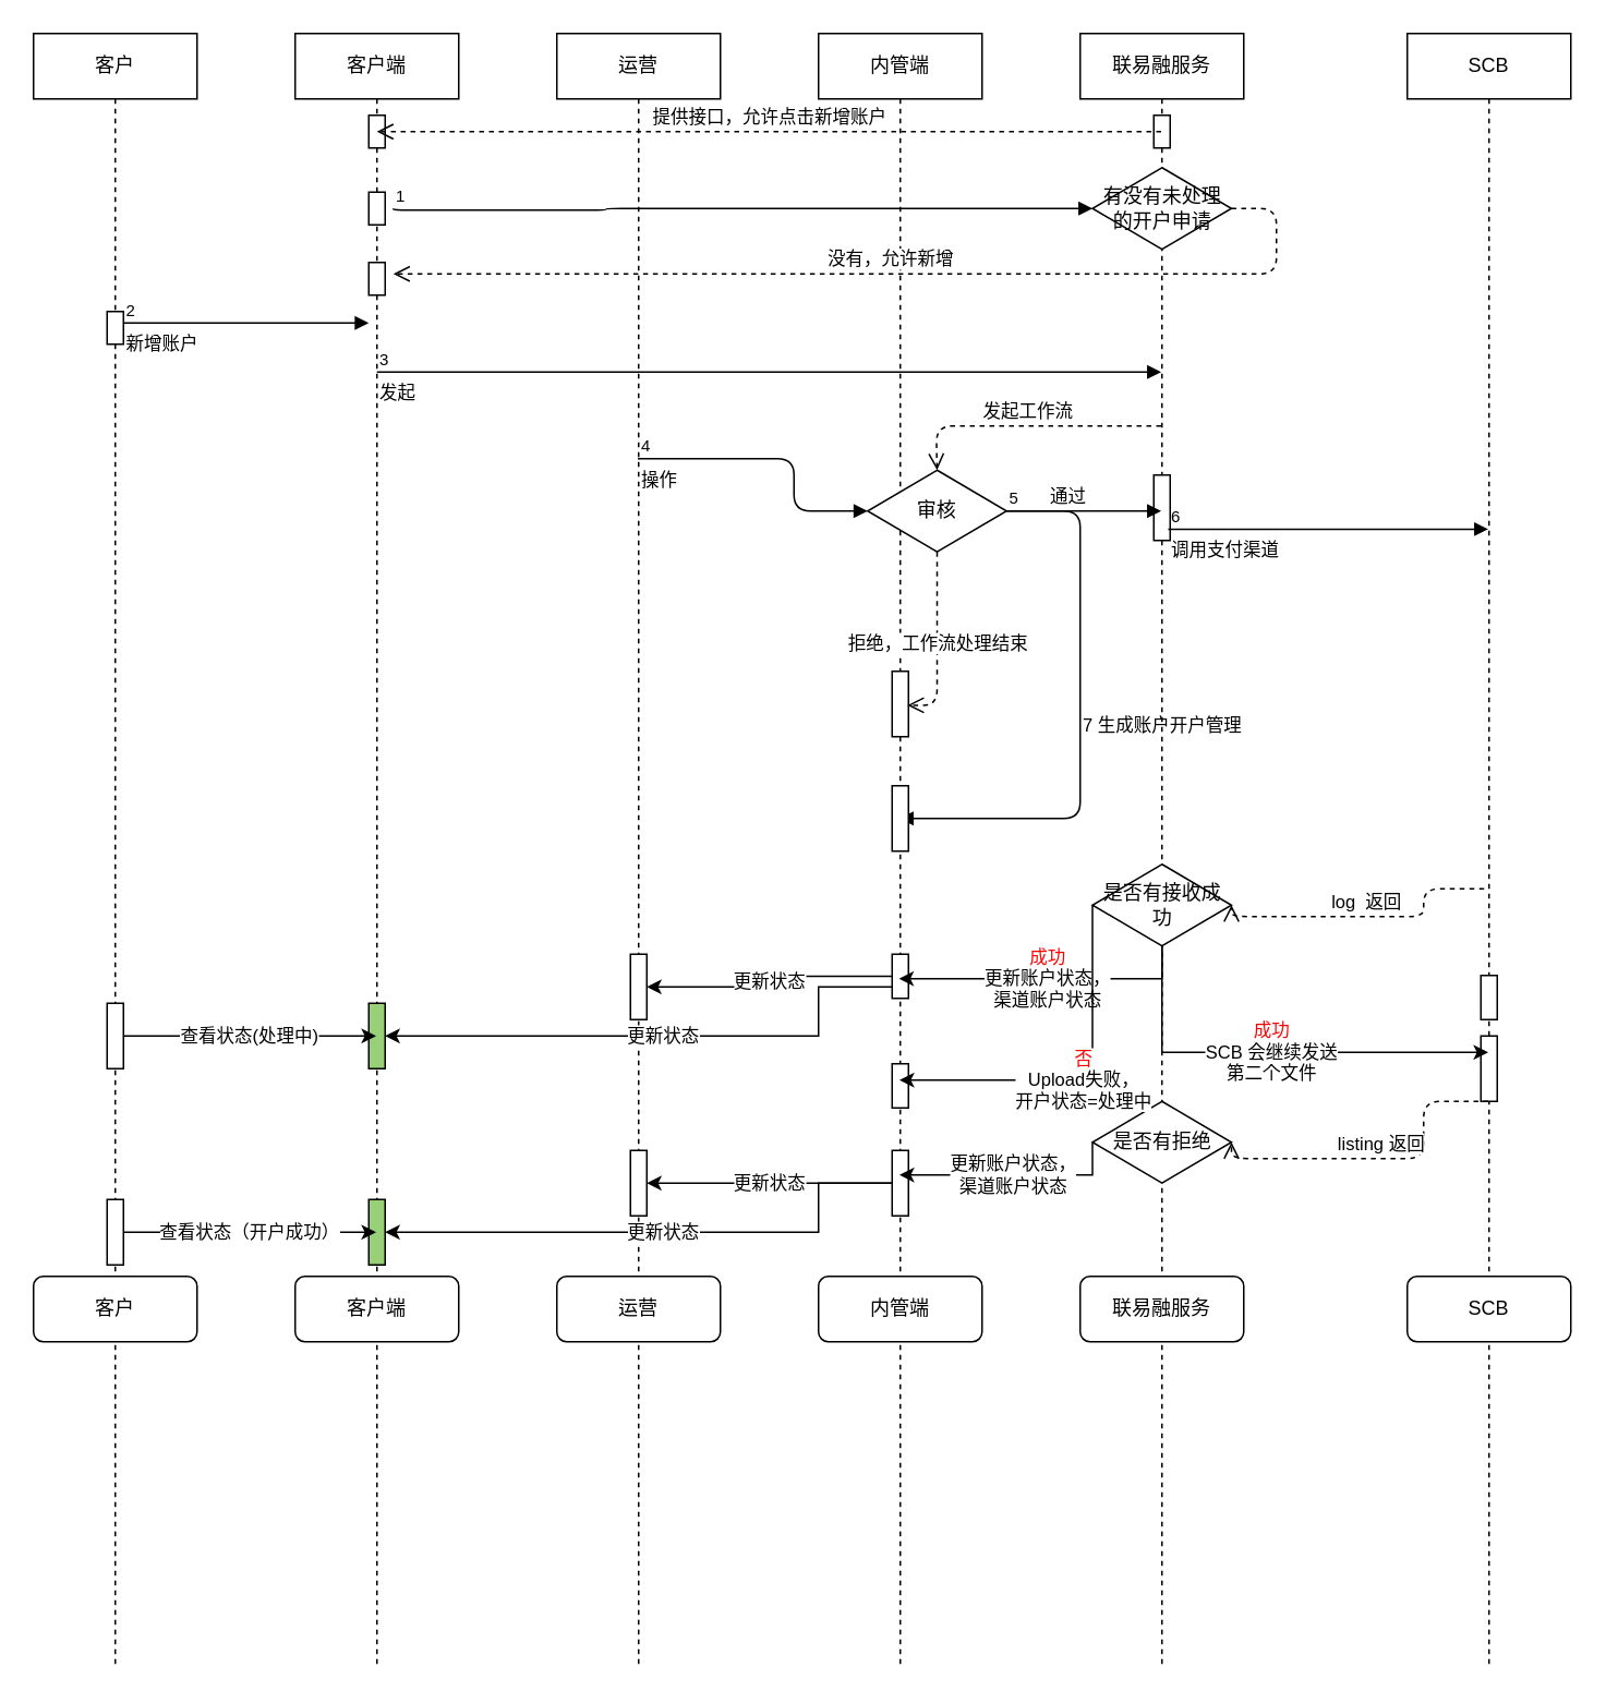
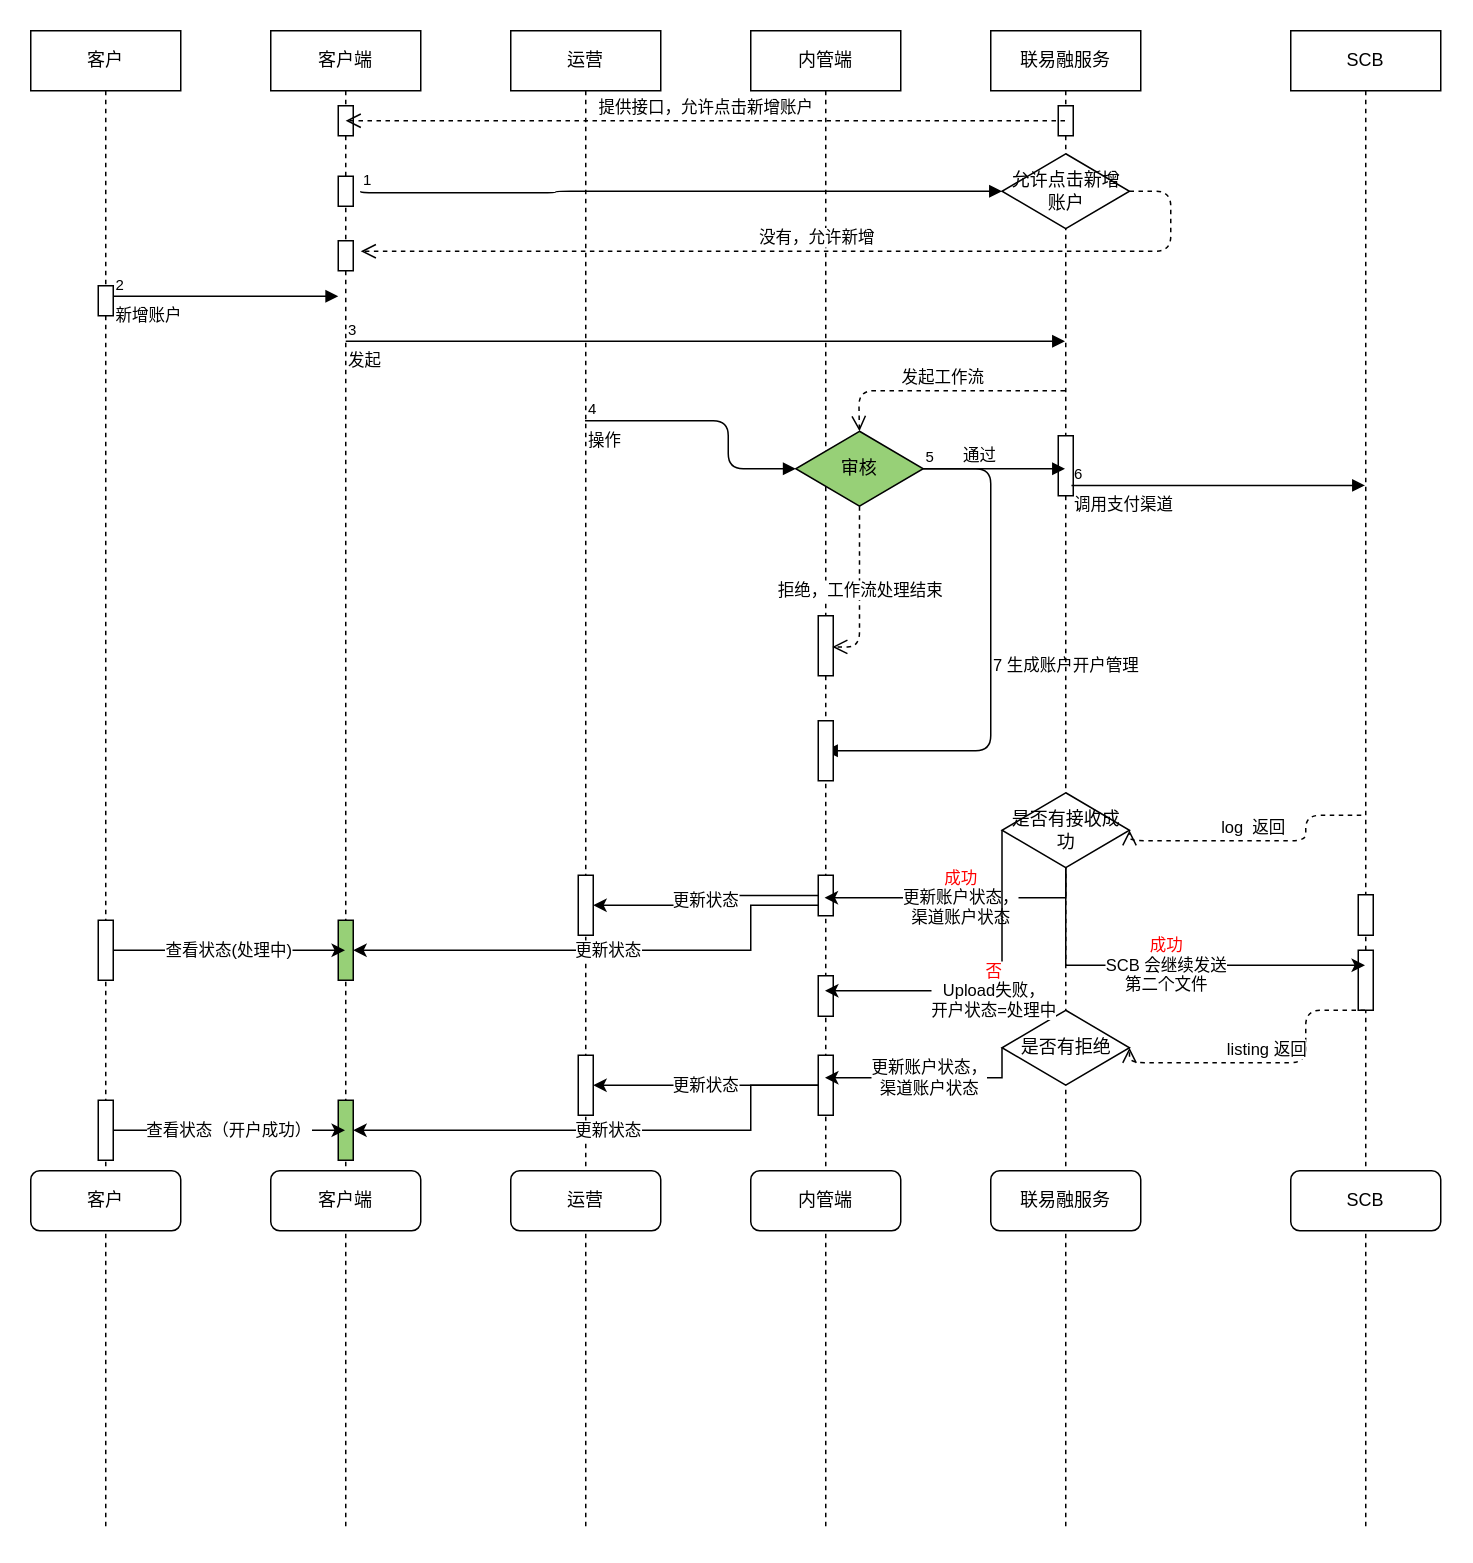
- <mxCell id="29" value="有没有未处理的开户申请" style="rhombus;whiteSpace=wrap;html=1;" diagramCategory="general" diagramName="Diamond" vertex="1" parent="28"><mxGeometry x="7.5" y="82" width="85" height="50" as="geometry" /></mxCell>
+ <mxCell id="29" value="允许点击新增账户" style="rhombus;whiteSpace=wrap;html=1;" diagramCategory="general" diagramName="Diamond" vertex="1" parent="28"><mxGeometry x="7.5" y="82" width="85" height="50" as="geometry" /></mxCell>
- <mxCell id="14" value="审核" style="rhombus;whiteSpace=wrap;html=1;" diagramCategory="general" diagramName="Diamond" vertex="1" parent="13"><mxGeometry x="30" y="267" width="85" height="50" as="geometry" /></mxCell>
+ <mxCell id="14" value="审核" style="rhombus;whiteSpace=wrap;html=1;fillColor=#97d077;" diagramCategory="general" diagramName="Diamond" vertex="1" parent="13"><mxGeometry x="30" y="267" width="85" height="50" as="geometry" /></mxCell>
